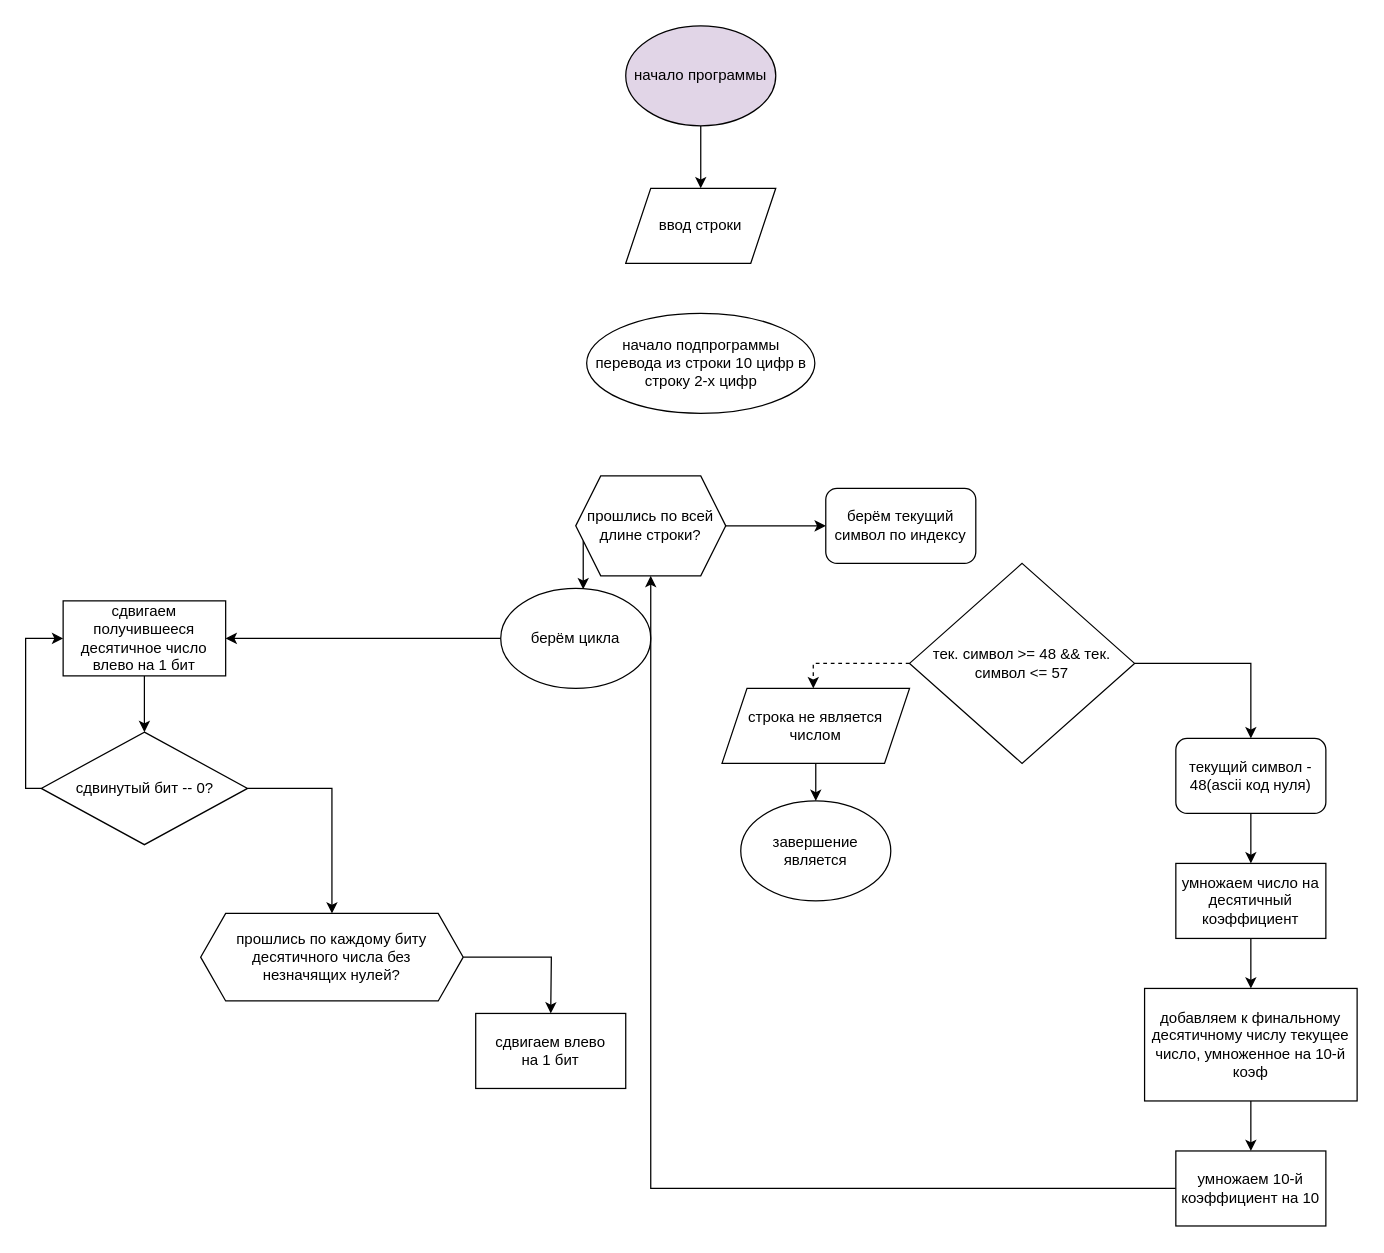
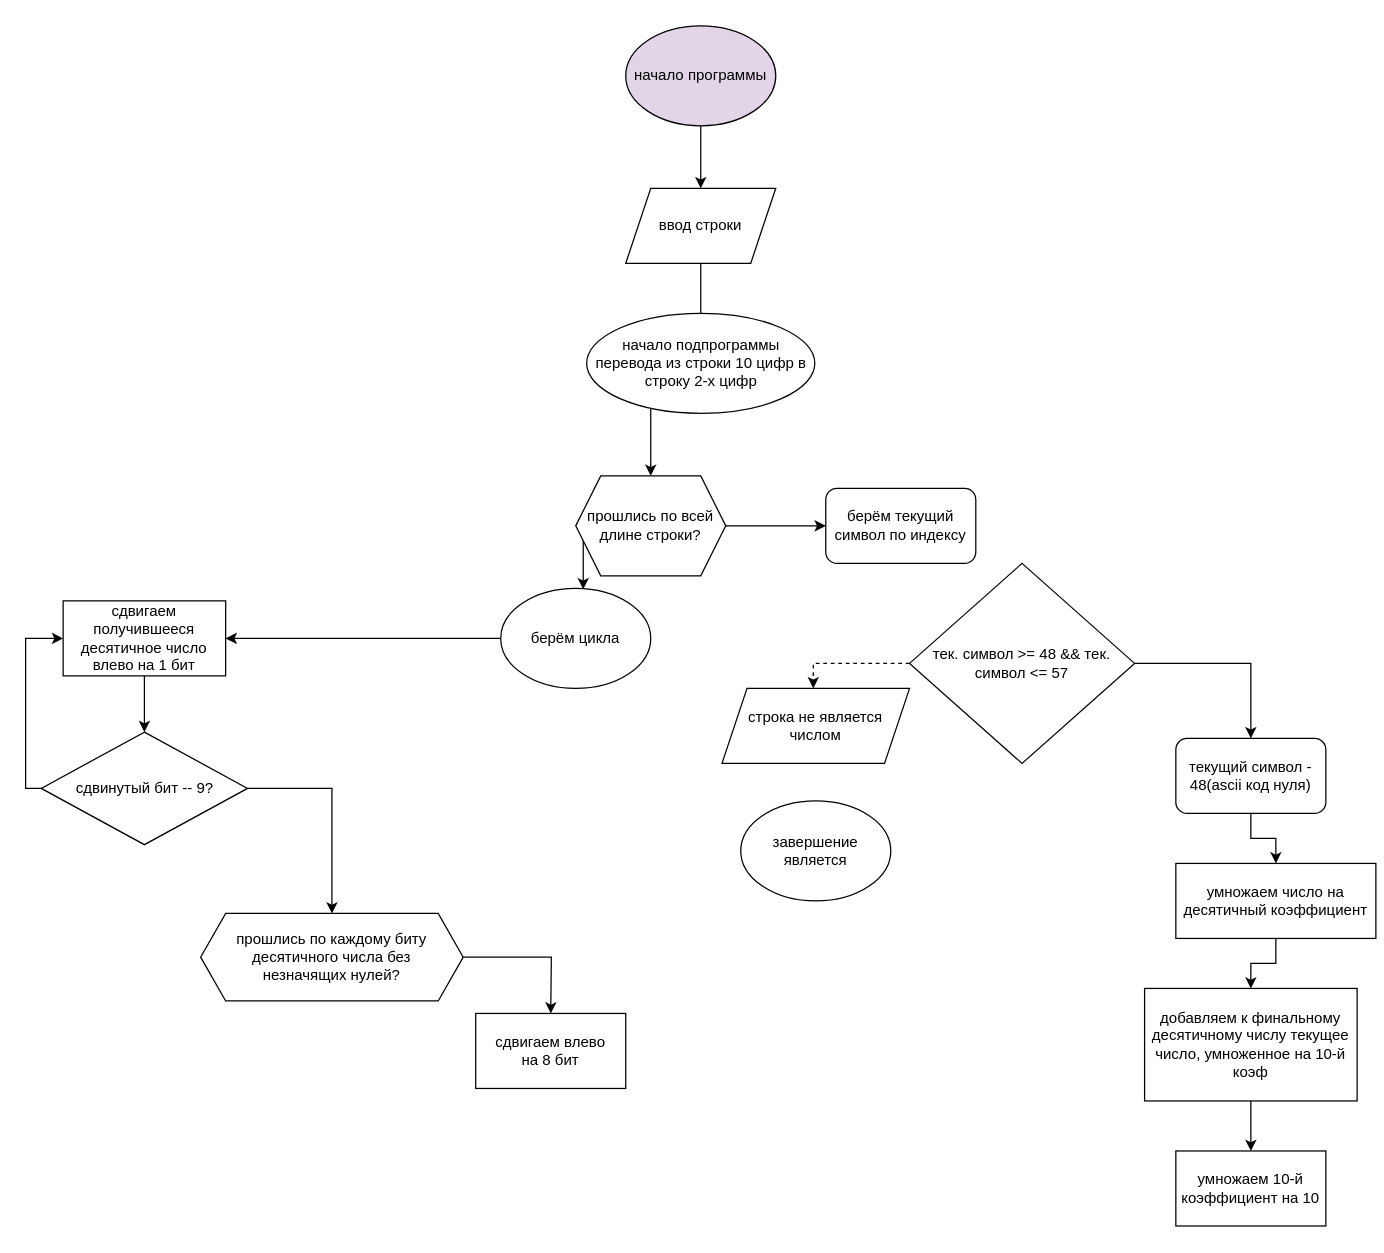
+ <mxCell id="2" style="edgeStyle=orthogonalEdgeStyle;rounded=0;orthogonalLoop=1;jettySize=auto;html=1;entryX=0.5;entryY=0;entryDx=0;entryDy=0;" parent="1" source="3" target="6" edge="1"><mxGeometry relative="1" as="geometry"><mxPoint x="614" y="370" as="targetPoint" /></mxGeometry></mxCell>
- <mxCell id="14" style="edgeStyle=orthogonalEdgeStyle;rounded=0;orthogonalLoop=1;jettySize=auto;html=1;entryX=0.5;entryY=0;entryDx=0;entryDy=0;" parent="1" source="15" target="16" edge="1"><mxGeometry relative="1" as="geometry" /></mxCell>
- <mxCell id="28" value="сдвинутый бит -- 0?" style="rhombus;whiteSpace=wrap;html=1;" vertex="1" parent="1"><mxGeometry x="32.5" y="585" width="165" height="90" as="geometry" /></mxCell>
+ <mxCell id="28" value="сдвинутый бит -- 9?" style="rhombus;whiteSpace=wrap;html=1;" vertex="1" parent="1"><mxGeometry x="32.5" y="585" width="165" height="90" as="geometry" /></mxCell>
- <mxCell id="18" value="умножаем число на десятичный коэффициент" style="rounded=0;whiteSpace=wrap;html=1;" vertex="1" parent="1"><mxGeometry x="940" y="690" width="120" height="60" as="geometry" /></mxCell>
+ <mxCell id="18" value="умножаем число на десятичный коэффициент" style="rounded=0;whiteSpace=wrap;html=1;" vertex="1" parent="1"><mxGeometry x="940" y="690" width="160" height="60" as="geometry" /></mxCell>
- <mxCell id="34" value="&lt;div&gt;сдвигаем влево&lt;/div&gt;&lt;div&gt;на 1 бит&lt;/div&gt;" style="rounded=0;whiteSpace=wrap;html=1;" vertex="1" parent="1"><mxGeometry x="380" y="810" width="120" height="60" as="geometry" /></mxCell>
+ <mxCell id="34" value="&lt;div&gt;сдвигаем влево&lt;/div&gt;&lt;div&gt;на 8 бит&lt;/div&gt;" style="rounded=0;whiteSpace=wrap;html=1;" vertex="1" parent="1"><mxGeometry x="380" y="810" width="120" height="60" as="geometry" /></mxCell>
- <mxCell id="21" style="edgeStyle=orthogonalEdgeStyle;rounded=0;orthogonalLoop=1;jettySize=auto;html=1;entryX=0.5;entryY=1;entryDx=0;entryDy=0;" edge="1" parent="1" source="22" target="6"><mxGeometry relative="1" as="geometry"><mxPoint x="830" y="950" as="targetPoint" /></mxGeometry></mxCell>
